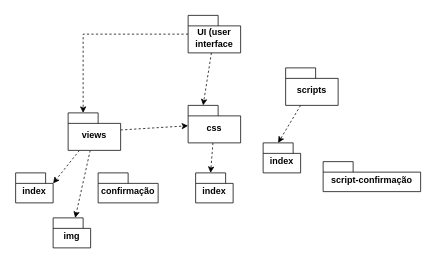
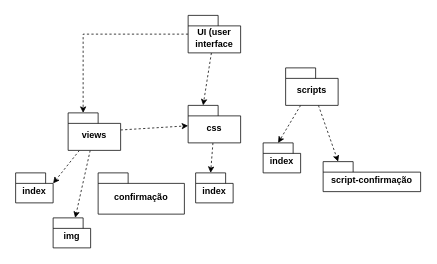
+ <mxCell id="16" style="rounded=0;orthogonalLoop=1;jettySize=auto;html=1;entryX=0;entryY=0;entryDx=20;entryDy=0;entryPerimeter=0;dashed=1;" edge="1" parent="1" source="17" target="19"><mxGeometry relative="1" as="geometry" /></mxCell>
- <mxCell id="10" value="confirmação" style="shape=folder;fontStyle=1;spacingTop=10;tabWidth=40;tabHeight=14;tabPosition=left;html=1;whiteSpace=wrap;" vertex="1" parent="1"><mxGeometry x="130" y="230" width="80" height="40" as="geometry" /></mxCell>
+ <mxCell id="10" value="confirmação" style="shape=folder;fontStyle=1;spacingTop=10;tabWidth=40;tabHeight=14;tabPosition=left;html=1;whiteSpace=wrap;" vertex="1" parent="1"><mxGeometry x="130" y="230" width="115" height="55" as="geometry" /></mxCell>
